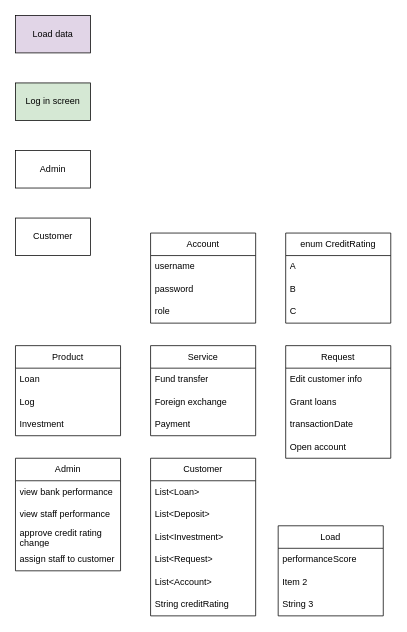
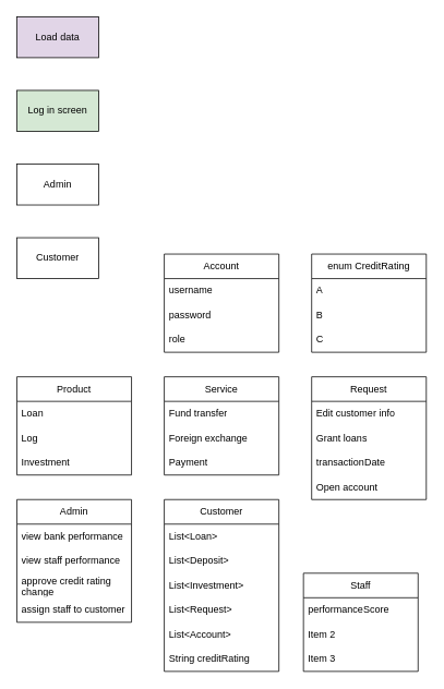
- <mxCell id="30" value="Load" style="swimlane;fontStyle=0;childLayout=stackLayout;horizontal=1;startSize=30;horizontalStack=0;resizeParent=1;resizeParentMax=0;resizeLast=0;collapsible=1;marginBottom=0;whiteSpace=wrap;html=1;" vertex="1" parent="1"><mxGeometry x="370" y="700" width="140" height="120" as="geometry" /></mxCell>
+ <mxCell id="30" value="Staff" style="swimlane;fontStyle=0;childLayout=stackLayout;horizontal=1;startSize=30;horizontalStack=0;resizeParent=1;resizeParentMax=0;resizeLast=0;collapsible=1;marginBottom=0;whiteSpace=wrap;html=1;" vertex="1" parent="1"><mxGeometry x="370" y="700" width="140" height="120" as="geometry" /></mxCell>
- <mxCell id="33" value="String 3" style="text;strokeColor=none;fillColor=none;align=left;verticalAlign=middle;spacingLeft=4;spacingRight=4;overflow=hidden;points=[[0,0.5],[1,0.5]];portConstraint=eastwest;rotatable=0;whiteSpace=wrap;html=1;" vertex="1" parent="30"><mxGeometry y="90" width="140" height="30" as="geometry" /></mxCell>
+ <mxCell id="33" value="Item 3" style="text;strokeColor=none;fillColor=none;align=left;verticalAlign=middle;spacingLeft=4;spacingRight=4;overflow=hidden;points=[[0,0.5],[1,0.5]];portConstraint=eastwest;rotatable=0;whiteSpace=wrap;html=1;" vertex="1" parent="30"><mxGeometry y="90" width="140" height="30" as="geometry" /></mxCell>
